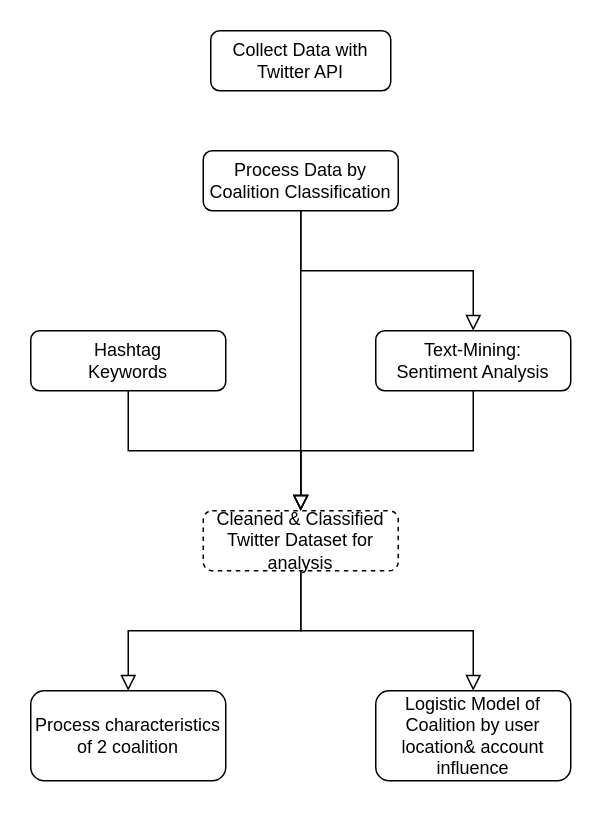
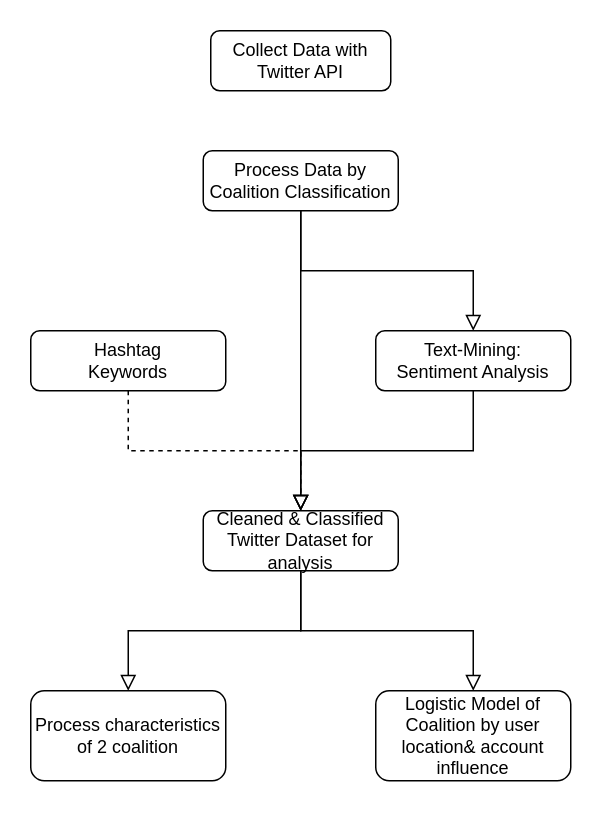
- <mxCell id="9" value="" style="rounded=0;html=1;jettySize=auto;orthogonalLoop=1;fontSize=11;endArrow=block;endFill=0;endSize=8;strokeWidth=1;shadow=0;labelBackgroundColor=none;edgeStyle=orthogonalEdgeStyle;entryX=0.5;entryY=0;entryDx=0;entryDy=0;exitX=0.5;exitY=1;exitDx=0;exitDy=0;" edge="1" parent="1" source="5" target="6"><mxGeometry relative="1" as="geometry"><mxPoint x="94.5" y="300" as="targetPoint" /><mxPoint x="94.5" y="270" as="sourcePoint" /></mxGeometry></mxCell>
+ <mxCell id="9" value="" style="rounded=0;html=1;jettySize=auto;orthogonalLoop=1;fontSize=11;endArrow=block;endFill=0;endSize=8;strokeWidth=1;shadow=0;labelBackgroundColor=none;edgeStyle=orthogonalEdgeStyle;entryX=0.5;entryY=0;entryDx=0;entryDy=0;exitX=0.5;exitY=1;exitDx=0;exitDy=0;dashed=1;" edge="1" parent="1" source="5" target="6"><mxGeometry relative="1" as="geometry"><mxPoint x="94.5" y="300" as="targetPoint" /><mxPoint x="94.5" y="270" as="sourcePoint" /></mxGeometry></mxCell>
- <mxCell id="6" value="Cleaned &amp;amp; Classified Twitter Dataset for analysis" style="rounded=1;whiteSpace=wrap;html=1;fontSize=12;glass=0;strokeWidth=1;shadow=0;align=center;dashed=1;" vertex="1" parent="1"><mxGeometry x="135" y="340" width="130" height="40" as="geometry" /></mxCell>
+ <mxCell id="6" value="Cleaned &amp;amp; Classified Twitter Dataset for analysis" style="rounded=1;whiteSpace=wrap;html=1;fontSize=12;glass=0;strokeWidth=1;shadow=0;align=center;" vertex="1" parent="1"><mxGeometry x="135" y="340" width="130" height="40" as="geometry" /></mxCell>
